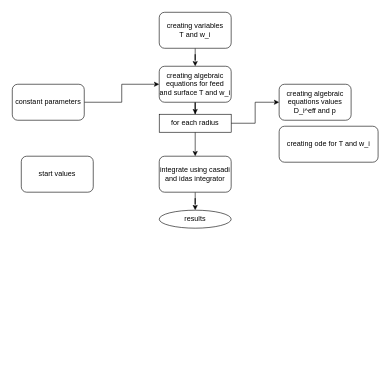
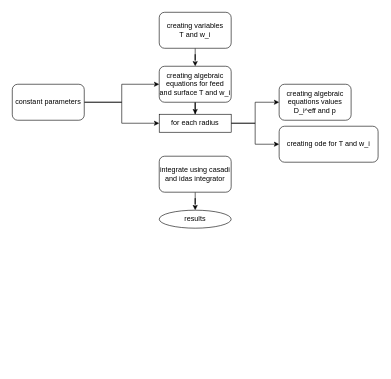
+ <mxCell id="3" style="edgeStyle=orthogonalEdgeStyle;rounded=0;orthogonalLoop=1;jettySize=auto;html=1;entryX=0;entryY=0.5;entryDx=0;entryDy=0;" edge="1" parent="1" source="5" target="17"><mxGeometry relative="1" as="geometry" /></mxCell>
+ <mxCell id="15" style="edgeStyle=orthogonalEdgeStyle;rounded=0;orthogonalLoop=1;jettySize=auto;html=1;entryX=0;entryY=0.5;entryDx=0;entryDy=0;" edge="1" parent="1" source="17" target="8"><mxGeometry relative="1" as="geometry" /></mxCell>
- <mxCell id="16" style="edgeStyle=orthogonalEdgeStyle;rounded=0;orthogonalLoop=1;jettySize=auto;html=1;entryX=0.5;entryY=0;entryDx=0;entryDy=0;" edge="1" parent="1" source="17" target="13"><mxGeometry relative="1" as="geometry" /></mxCell>
- <mxCell id="19" value="start values" style="rounded=1;whiteSpace=wrap;html=1;" vertex="1" parent="1"><mxGeometry x="35" y="260" width="120" height="60" as="geometry" /></mxCell>
